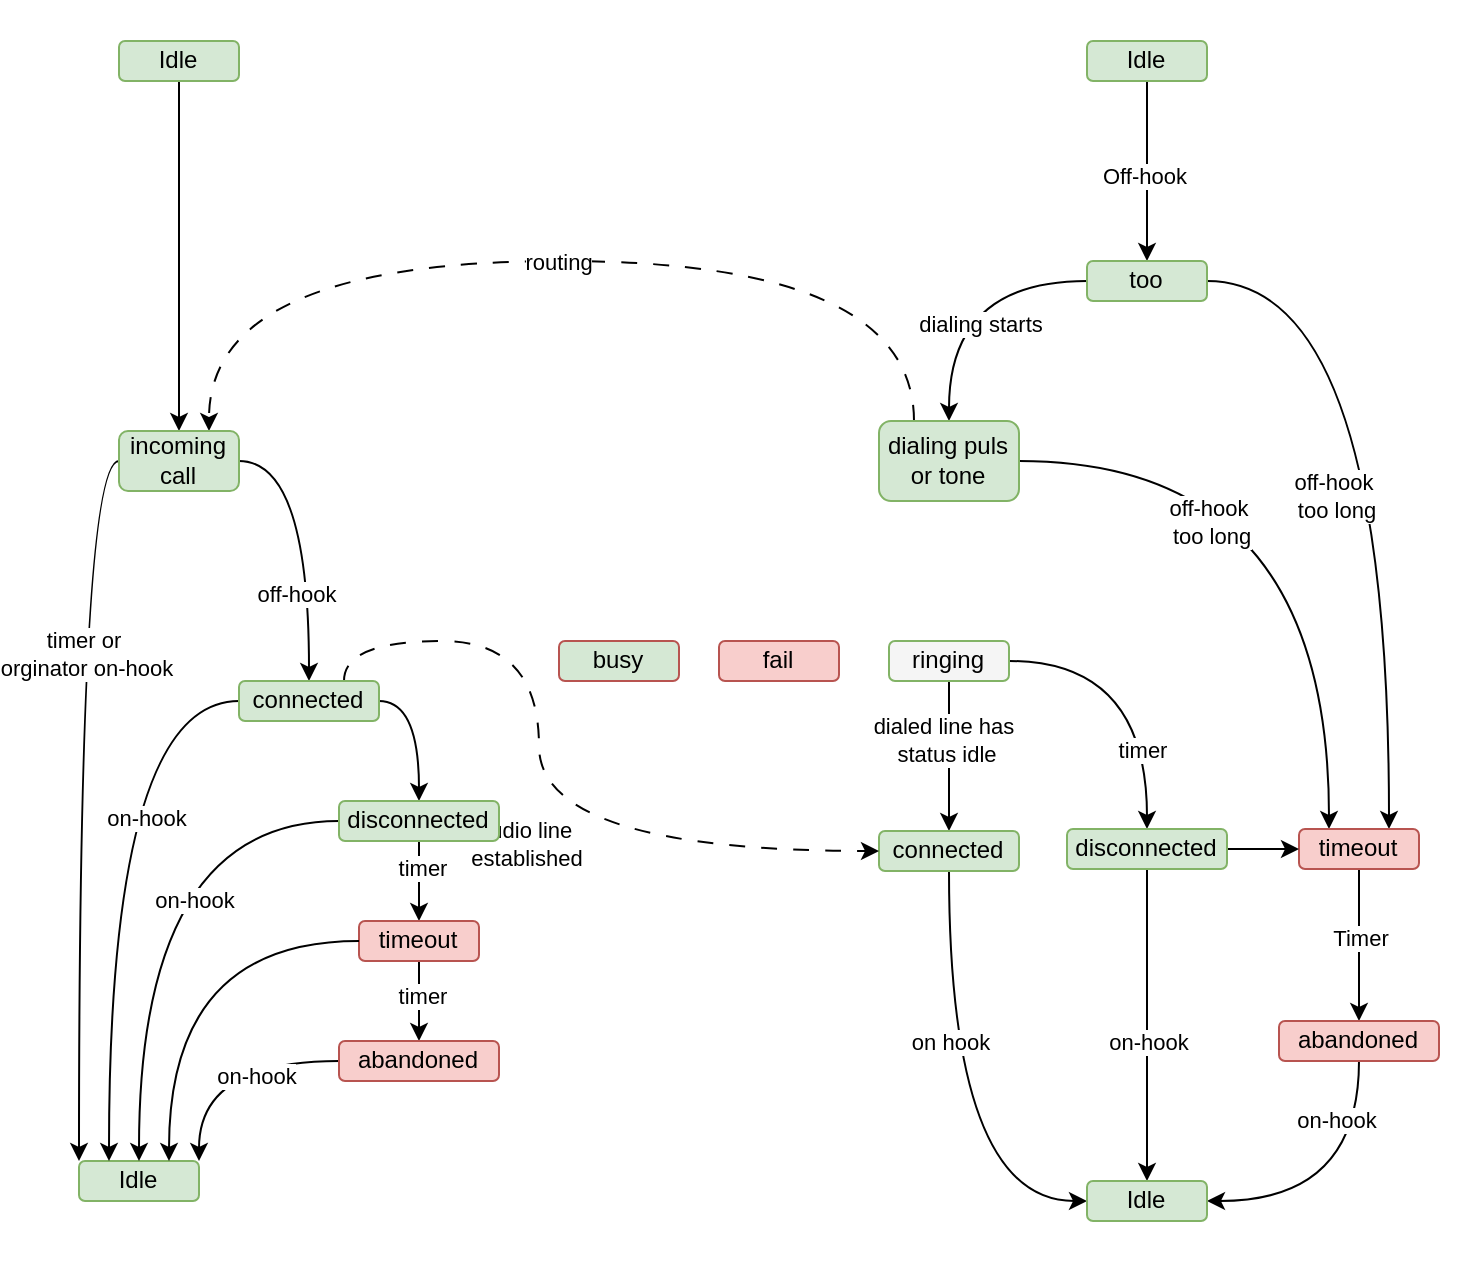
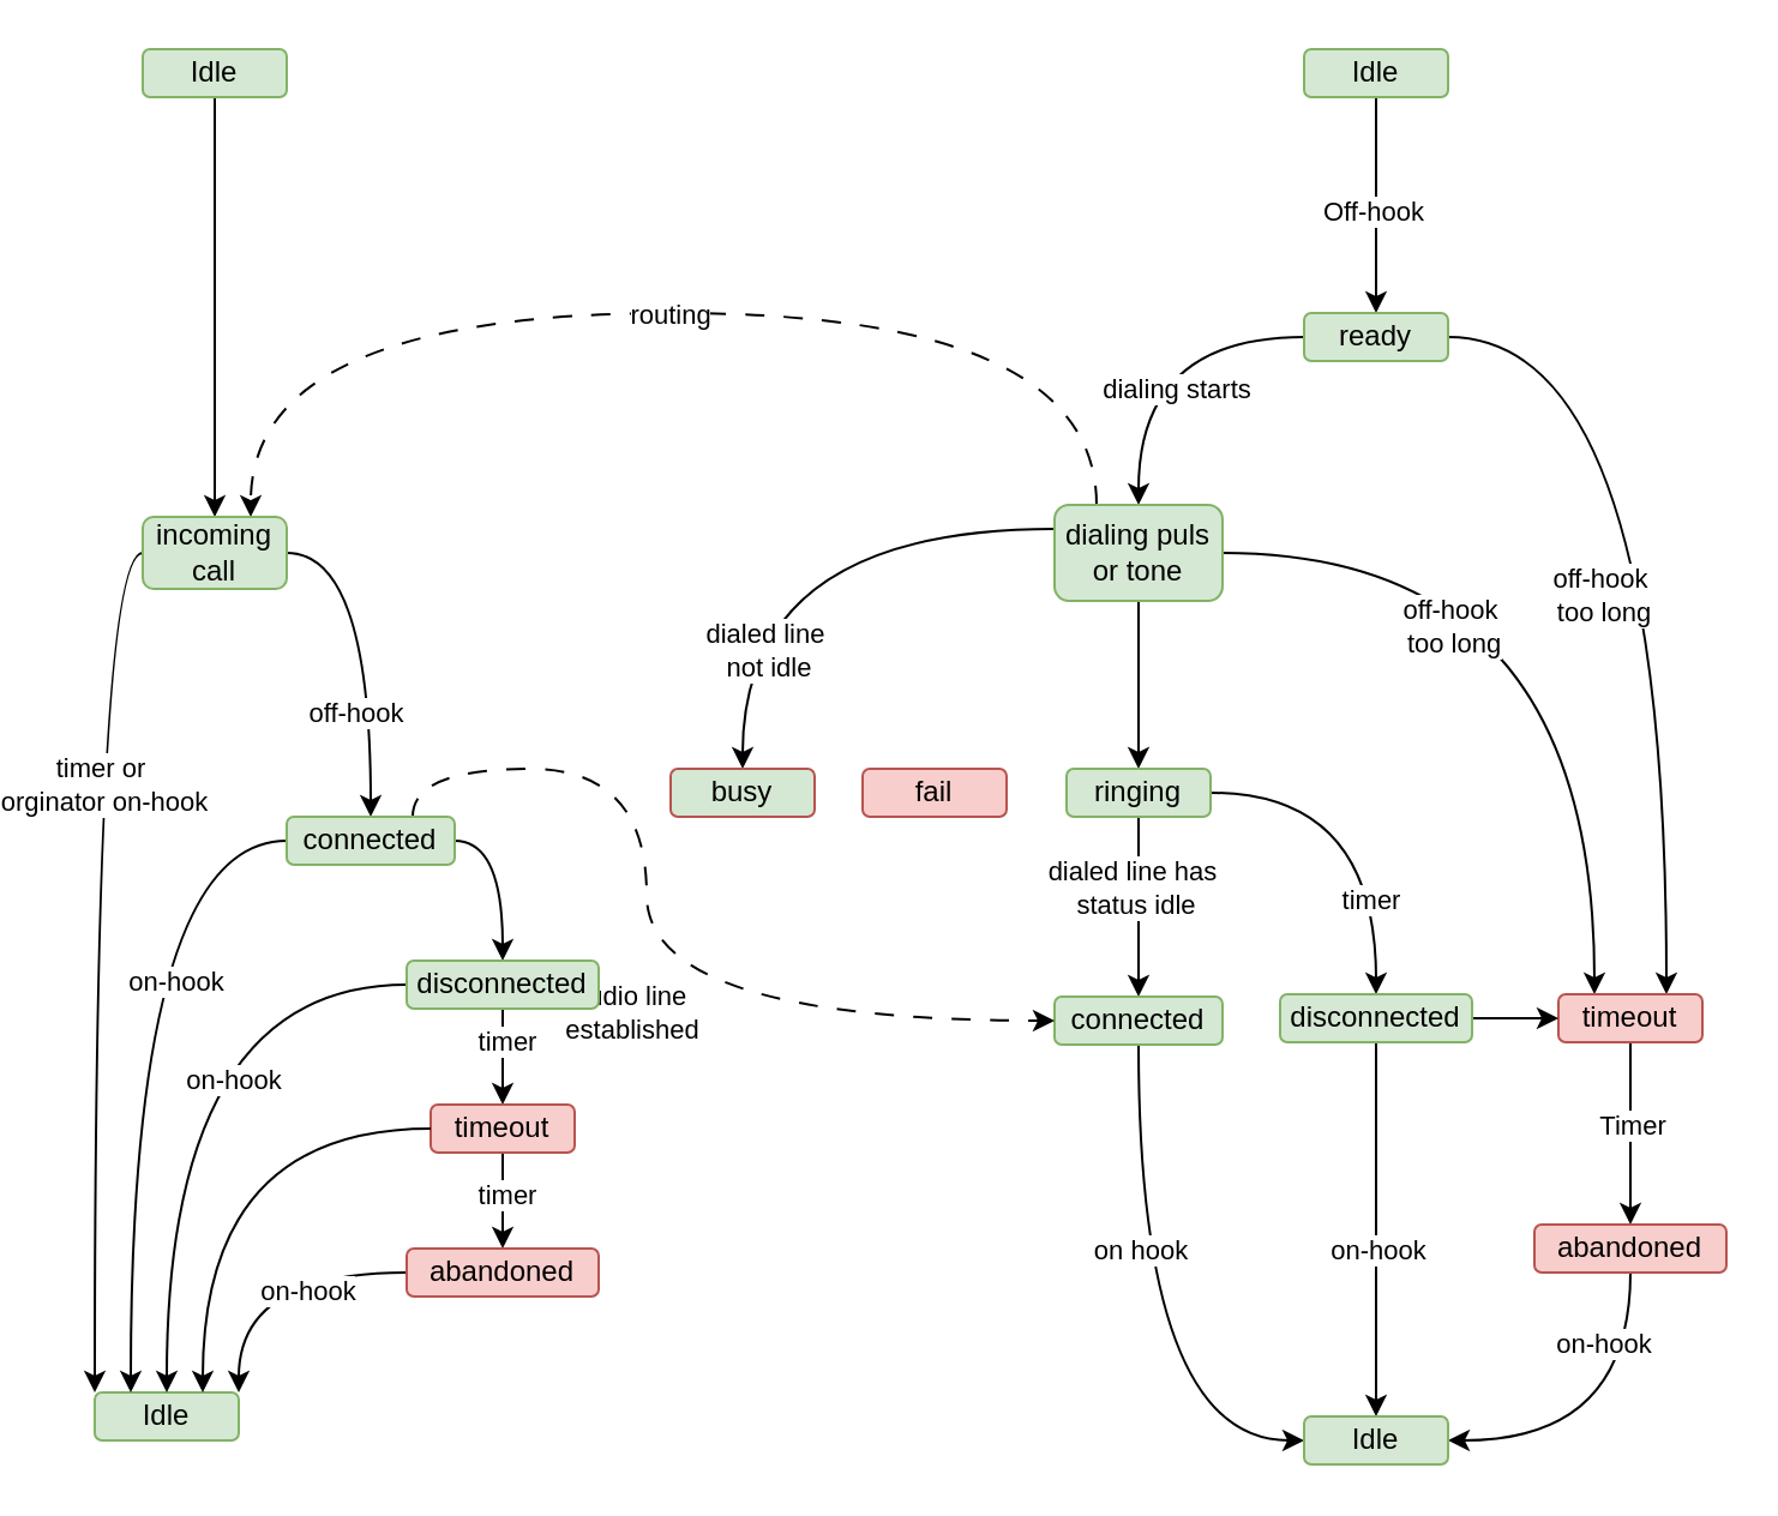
- <mxCell id="9" value="too" style="rounded=1;whiteSpace=wrap;html=1;fillColor=#d5e8d4;strokeColor=#82b366;" vertex="1" parent="1"><mxGeometry x="524" y="130" width="60" height="20" as="geometry" /></mxCell>
+ <mxCell id="9" value="ready" style="rounded=1;whiteSpace=wrap;html=1;fillColor=#d5e8d4;strokeColor=#82b366;" vertex="1" parent="1"><mxGeometry x="524" y="130" width="60" height="20" as="geometry" /></mxCell>
+ <mxCell id="10" style="edgeStyle=orthogonalEdgeStyle;curved=1;rounded=0;orthogonalLoop=1;jettySize=auto;html=1;exitX=0;exitY=0.25;exitDx=0;exitDy=0;entryX=0.5;entryY=0;entryDx=0;entryDy=0;" edge="1" parent="1" source="17" target="21"><mxGeometry relative="1" as="geometry"><mxPoint x="270" y="320" as="targetPoint" /></mxGeometry></mxCell>
+ <mxCell id="11" value="dialed line&amp;nbsp;&lt;div&gt;not idle&lt;/div&gt;" style="edgeLabel;html=1;align=center;verticalAlign=middle;resizable=0;points=[];" vertex="1" connectable="0" parent="10"><mxGeometry x="-0.17" y="-4" relative="1" as="geometry"><mxPoint x="-25" y="54" as="offset" /></mxGeometry></mxCell>
+ <mxCell id="12" style="edgeStyle=orthogonalEdgeStyle;curved=1;rounded=0;orthogonalLoop=1;jettySize=auto;html=1;exitX=0.5;exitY=1;exitDx=0;exitDy=0;entryX=0.5;entryY=0;entryDx=0;entryDy=0;" edge="1" parent="1" source="17" target="27"><mxGeometry relative="1" as="geometry" /></mxCell>
- <mxCell id="27" value="ringing" style="rounded=1;whiteSpace=wrap;html=1;fillColor=#f5f5f5;strokeColor=#82b366;" vertex="1" parent="1"><mxGeometry x="425" y="320" width="60" height="20" as="geometry" /></mxCell>
+ <mxCell id="27" value="ringing" style="rounded=1;whiteSpace=wrap;html=1;fillColor=#d5e8d4;strokeColor=#82b366;" vertex="1" parent="1"><mxGeometry x="425" y="320" width="60" height="20" as="geometry" /></mxCell>
